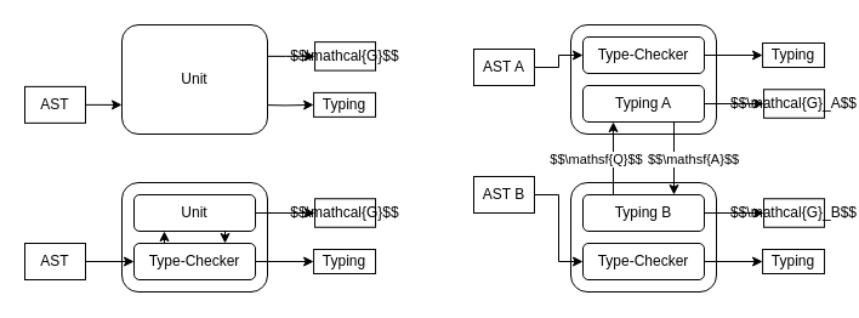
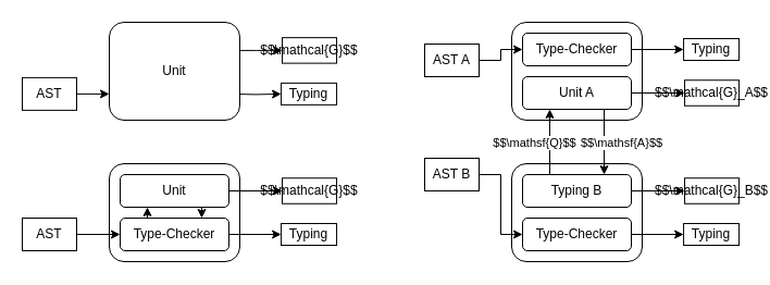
- <mxCell id="32" value="Typing A" style="rounded=1;whiteSpace=wrap;html=1;" vertex="1" parent="1"><mxGeometry x="480" y="70" width="100" height="30" as="geometry" /></mxCell>
+ <mxCell id="32" value="Unit A" style="rounded=1;whiteSpace=wrap;html=1;" vertex="1" parent="1"><mxGeometry x="480" y="70" width="100" height="30" as="geometry" /></mxCell>
